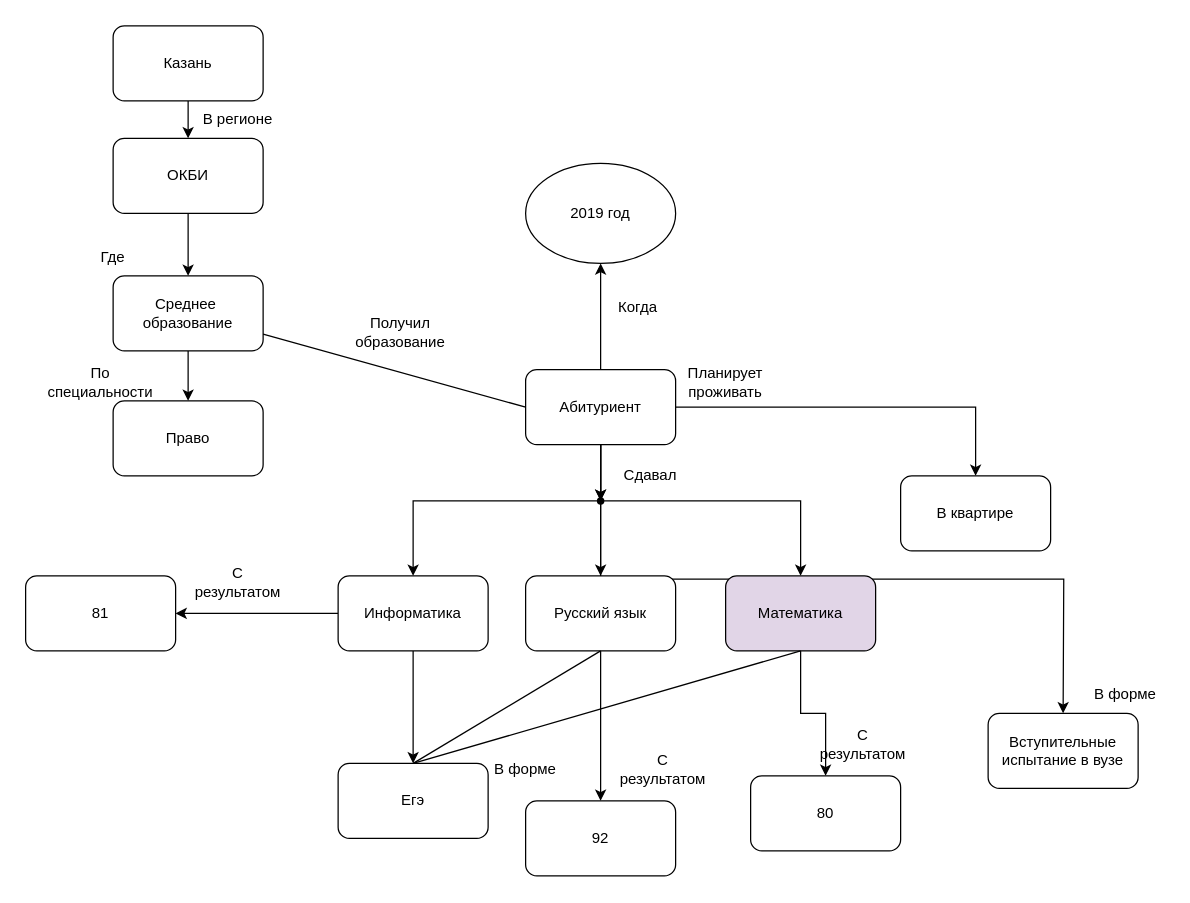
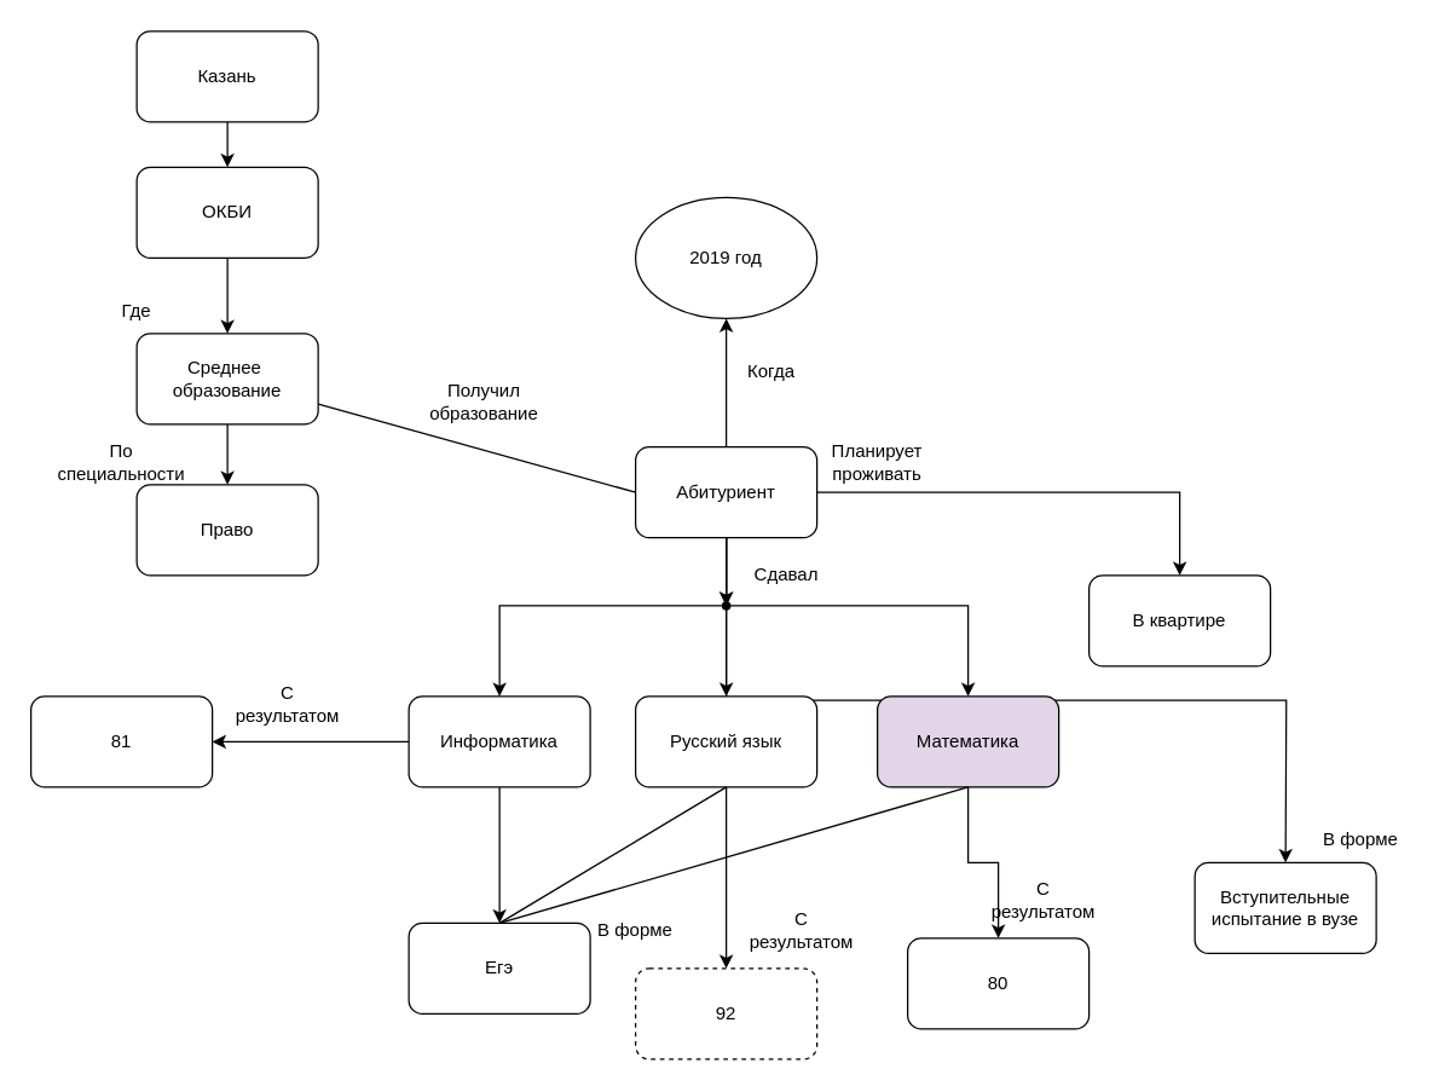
- <mxCell id="46" value="В регионе" style="text;html=1;strokeColor=none;fillColor=none;align=center;verticalAlign=middle;whiteSpace=wrap;rounded=0;" vertex="1" parent="1"><mxGeometry x="160" y="80" width="60" height="30" as="geometry" /></mxCell>
- <mxCell id="30" value="92" style="rounded=1;whiteSpace=wrap;html=1;" vertex="1" parent="1"><mxGeometry x="420" y="640" width="120" height="60" as="geometry" /></mxCell>
+ <mxCell id="30" value="92" style="rounded=1;whiteSpace=wrap;html=1;dashed=1;" vertex="1" parent="1"><mxGeometry x="420" y="640" width="120" height="60" as="geometry" /></mxCell>
